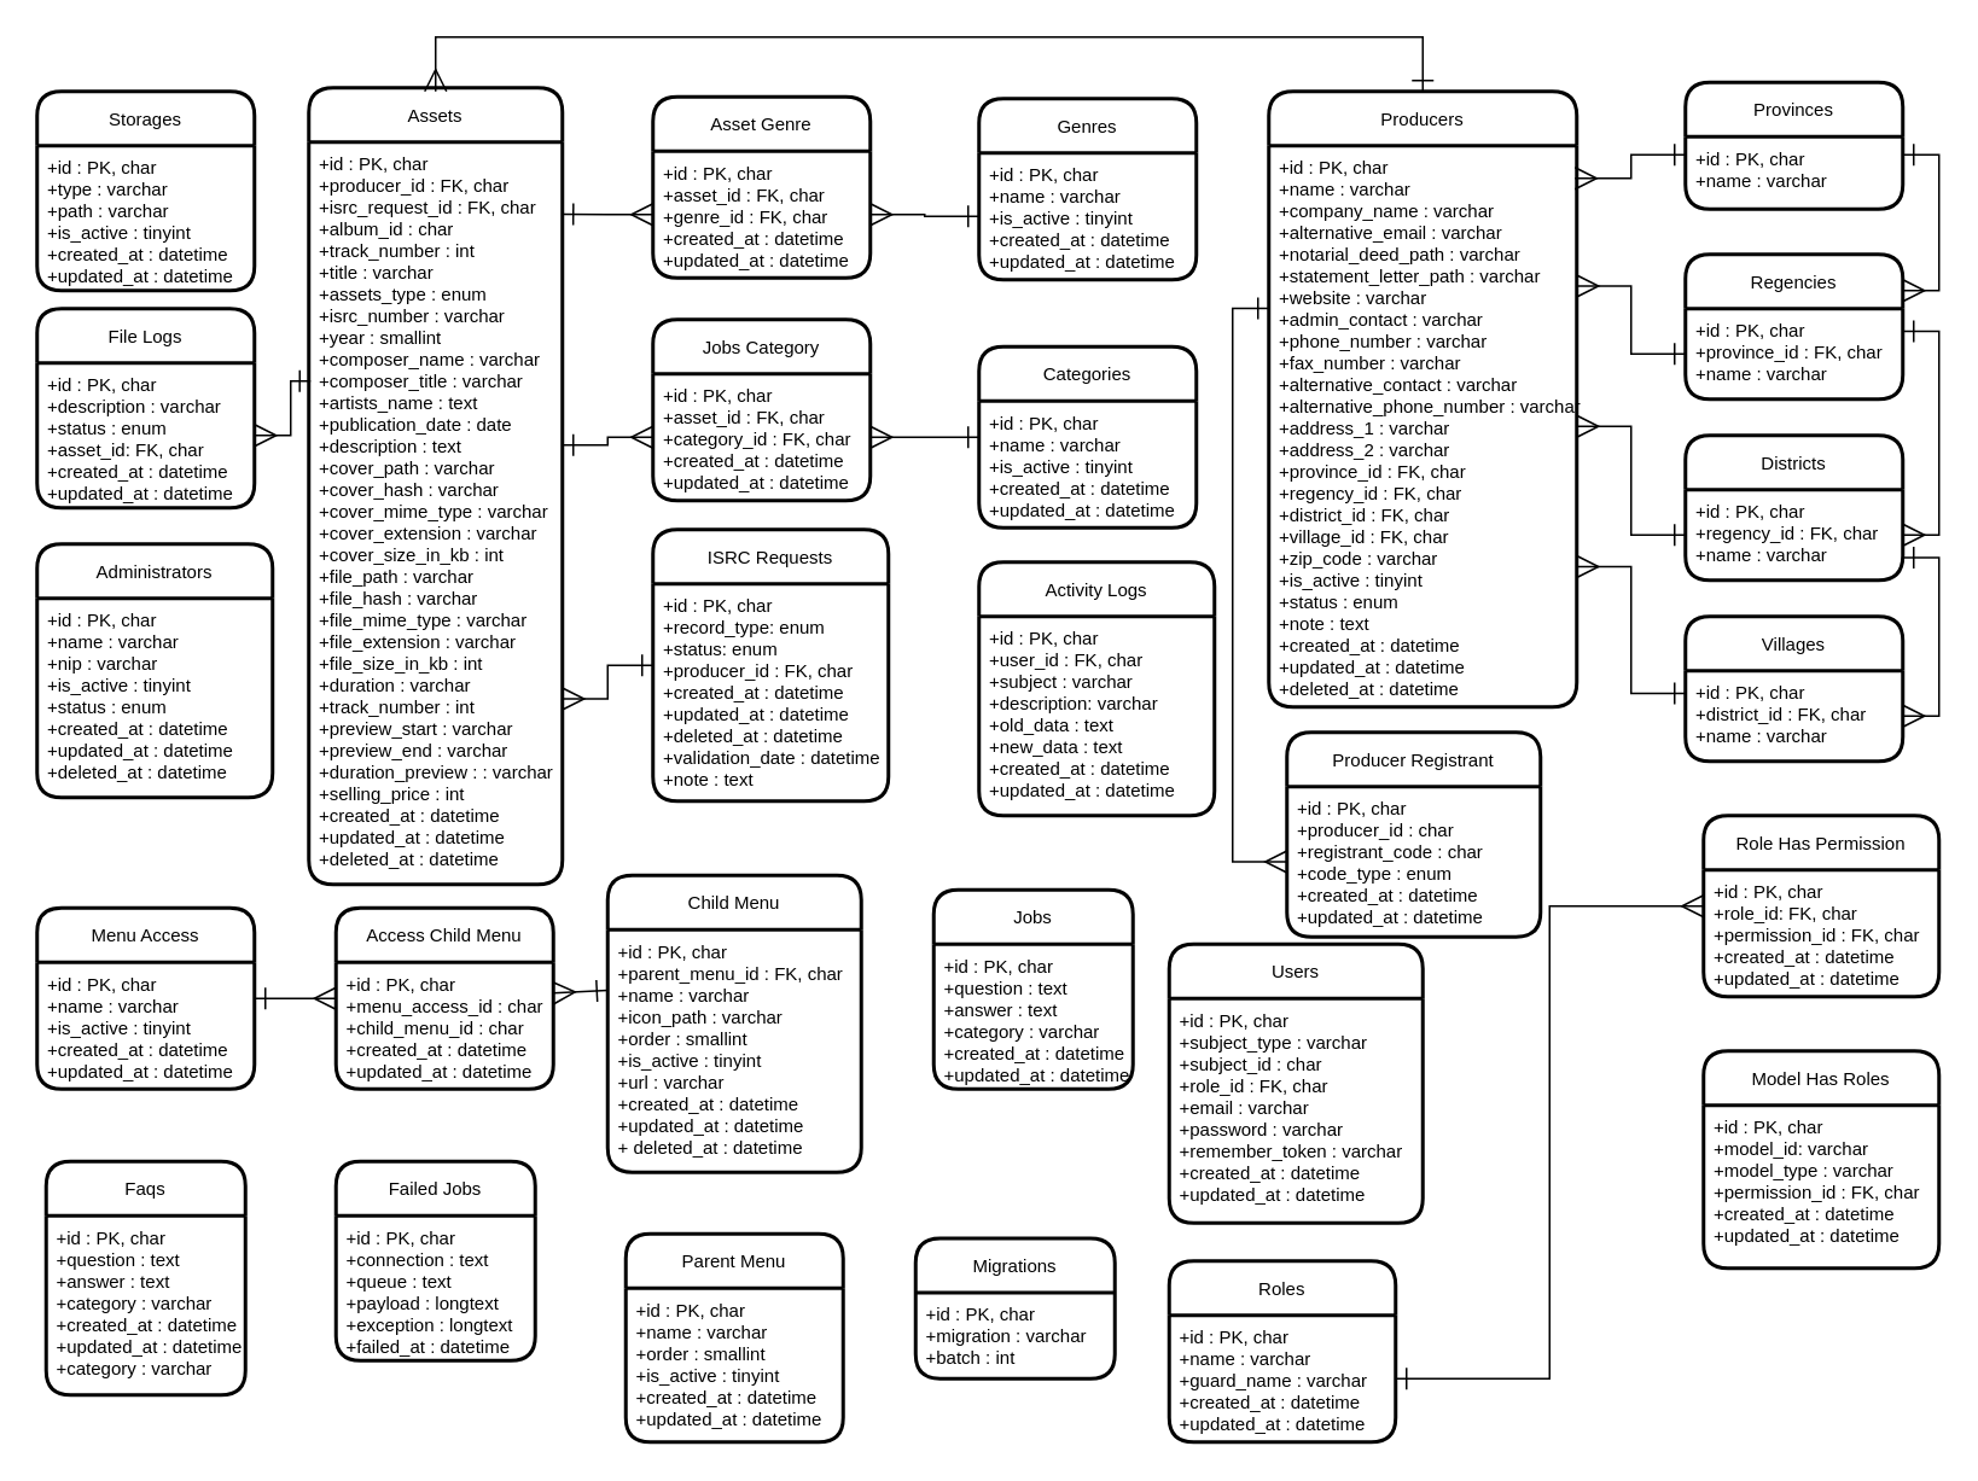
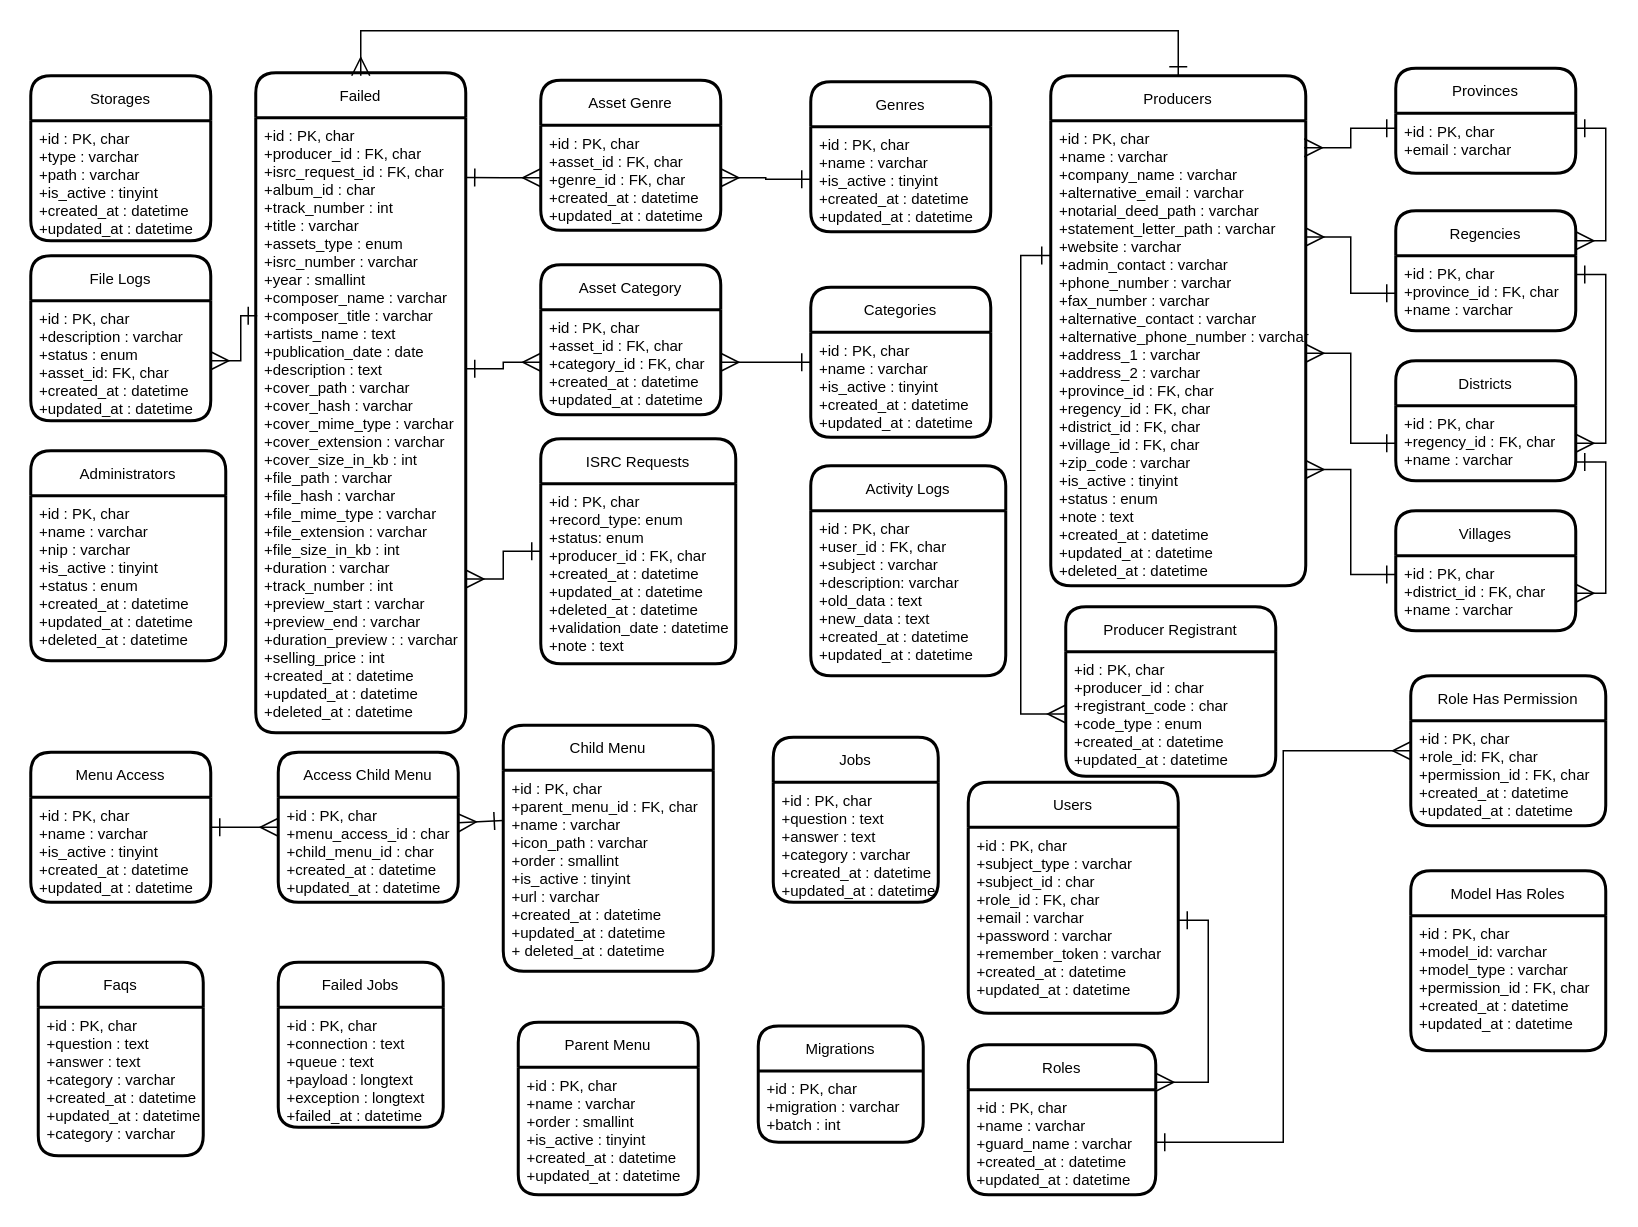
- <mxCell id="2" value="Assets" style="swimlane;childLayout=stackLayout;horizontal=1;startSize=30;horizontalStack=0;rounded=1;fontSize=10;fontStyle=0;strokeWidth=2;resizeParent=0;resizeLast=1;shadow=0;dashed=0;align=center;" parent="1" vertex="1"><mxGeometry x="170" y="48" width="140" height="440" as="geometry" /></mxCell>
+ <mxCell id="2" value="Failed" style="swimlane;childLayout=stackLayout;horizontal=1;startSize=30;horizontalStack=0;rounded=1;fontSize=10;fontStyle=0;strokeWidth=2;resizeParent=0;resizeLast=1;shadow=0;dashed=0;align=center;" parent="1" vertex="1"><mxGeometry x="170" y="48" width="140" height="440" as="geometry" /></mxCell>
- <mxCell id="41" value="+id : PK, char&#10;+name : varchar" style="align=left;strokeColor=none;fillColor=none;spacingLeft=4;fontSize=10;verticalAlign=top;resizable=0;rotatable=0;part=1;" parent="40" vertex="1"><mxGeometry y="30" width="120" height="40" as="geometry" /></mxCell>
+ <mxCell id="41" value="+id : PK, char&#10;+email : varchar" style="align=left;strokeColor=none;fillColor=none;spacingLeft=4;fontSize=10;verticalAlign=top;resizable=0;rotatable=0;part=1;" parent="40" vertex="1"><mxGeometry y="30" width="120" height="40" as="geometry" /></mxCell>
- <mxCell id="6" value="Jobs Category" style="swimlane;childLayout=stackLayout;horizontal=1;startSize=30;horizontalStack=0;rounded=1;fontSize=10;fontStyle=0;strokeWidth=2;resizeParent=0;resizeLast=1;shadow=0;dashed=0;align=center;" parent="1" vertex="1"><mxGeometry x="360" y="176" width="120" height="100" as="geometry" /></mxCell>
+ <mxCell id="6" value="Asset Category" style="swimlane;childLayout=stackLayout;horizontal=1;startSize=30;horizontalStack=0;rounded=1;fontSize=10;fontStyle=0;strokeWidth=2;resizeParent=0;resizeLast=1;shadow=0;dashed=0;align=center;" parent="1" vertex="1"><mxGeometry x="360" y="176" width="120" height="100" as="geometry" /></mxCell>
+ <mxCell id="70" style="edgeStyle=orthogonalEdgeStyle;rounded=0;orthogonalLoop=1;jettySize=auto;html=1;entryX=1;entryY=0.5;entryDx=0;entryDy=0;fontSize=10;startArrow=ERmany;startFill=0;endArrow=ERone;endFill=0;startSize=10;endSize=10;strokeWidth=1;exitX=1;exitY=0.25;exitDx=0;exitDy=0;" parent="1" source="59" target="58" edge="1"><mxGeometry relative="1" as="geometry" /></mxCell>
